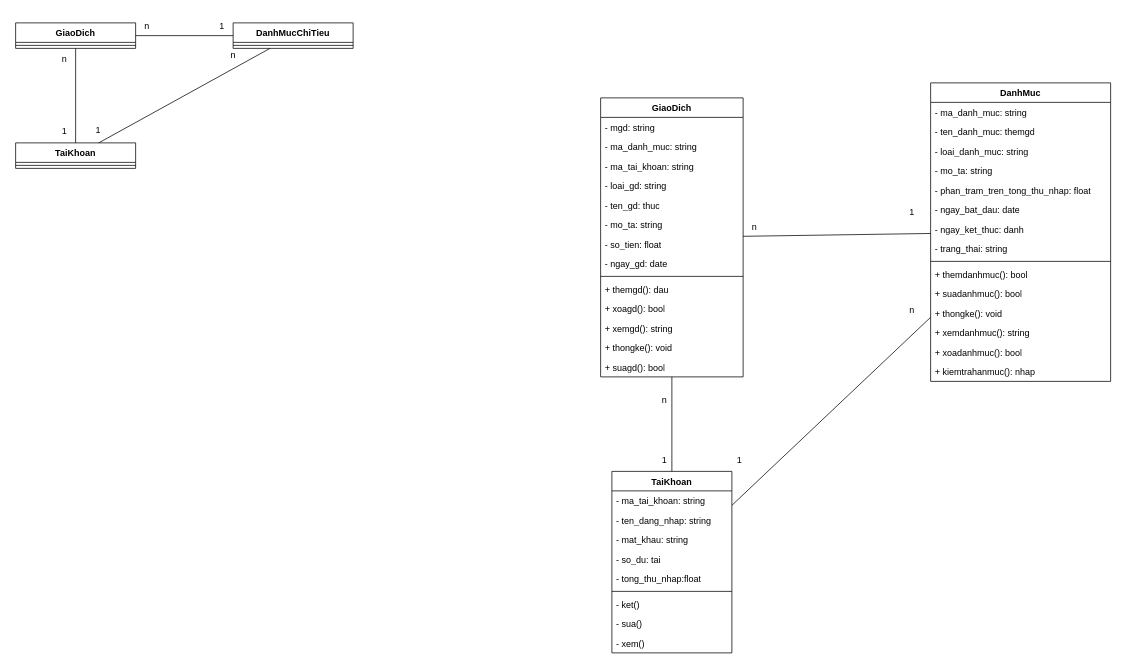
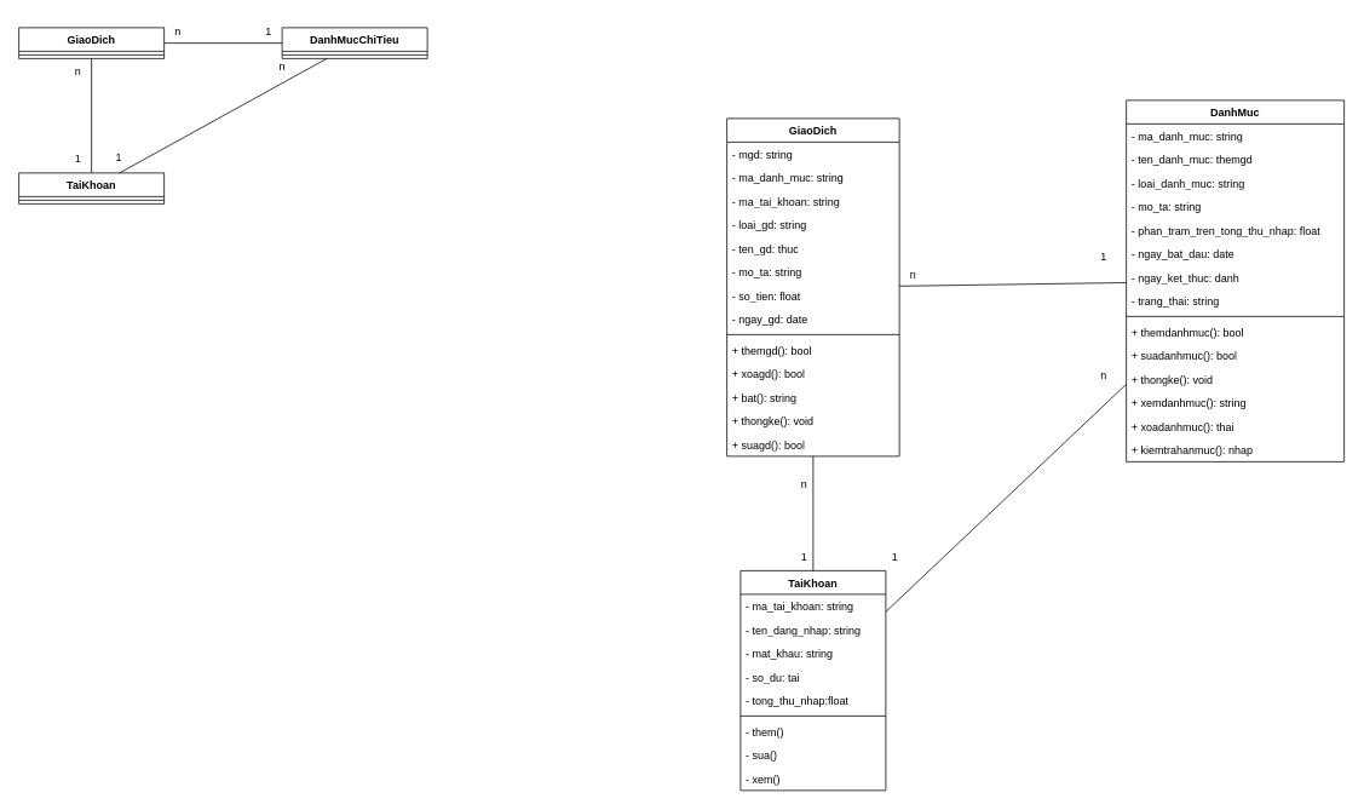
- <mxCell id="27" value="+ themgd(): dau" style="text;strokeColor=none;fillColor=none;align=left;verticalAlign=top;spacingLeft=4;spacingRight=4;overflow=hidden;rotatable=0;points=[[0,0.5],[1,0.5]];portConstraint=eastwest;whiteSpace=wrap;html=1;" parent="17" vertex="1"><mxGeometry y="242" width="190" height="26" as="geometry" /></mxCell>
+ <mxCell id="27" value="+ themgd(): bool" style="text;strokeColor=none;fillColor=none;align=left;verticalAlign=top;spacingLeft=4;spacingRight=4;overflow=hidden;rotatable=0;points=[[0,0.5],[1,0.5]];portConstraint=eastwest;whiteSpace=wrap;html=1;" parent="17" vertex="1"><mxGeometry y="242" width="190" height="26" as="geometry" /></mxCell>
- <mxCell id="29" value="+ xemgd(): string" style="text;strokeColor=none;fillColor=none;align=left;verticalAlign=top;spacingLeft=4;spacingRight=4;overflow=hidden;rotatable=0;points=[[0,0.5],[1,0.5]];portConstraint=eastwest;whiteSpace=wrap;html=1;" parent="17" vertex="1"><mxGeometry y="294" width="190" height="26" as="geometry" /></mxCell>
+ <mxCell id="29" value="+ bat(): string" style="text;strokeColor=none;fillColor=none;align=left;verticalAlign=top;spacingLeft=4;spacingRight=4;overflow=hidden;rotatable=0;points=[[0,0.5],[1,0.5]];portConstraint=eastwest;whiteSpace=wrap;html=1;" parent="17" vertex="1"><mxGeometry y="294" width="190" height="26" as="geometry" /></mxCell>
- <mxCell id="46" value="+ xoadanhmuc(): bool" style="text;strokeColor=none;fillColor=none;align=left;verticalAlign=top;spacingLeft=4;spacingRight=4;overflow=hidden;rotatable=0;points=[[0,0.5],[1,0.5]];portConstraint=eastwest;whiteSpace=wrap;html=1;" parent="32" vertex="1"><mxGeometry y="346" width="240" height="26" as="geometry" /></mxCell>
+ <mxCell id="46" value="+ xoadanhmuc(): thai" style="text;strokeColor=none;fillColor=none;align=left;verticalAlign=top;spacingLeft=4;spacingRight=4;overflow=hidden;rotatable=0;points=[[0,0.5],[1,0.5]];portConstraint=eastwest;whiteSpace=wrap;html=1;" parent="32" vertex="1"><mxGeometry y="346" width="240" height="26" as="geometry" /></mxCell>
- <mxCell id="55" value="- ket()" style="text;strokeColor=none;fillColor=none;align=left;verticalAlign=top;spacingLeft=4;spacingRight=4;overflow=hidden;rotatable=0;points=[[0,0.5],[1,0.5]];portConstraint=eastwest;whiteSpace=wrap;html=1;" parent="48" vertex="1"><mxGeometry y="164" width="160" height="26" as="geometry" /></mxCell>
+ <mxCell id="55" value="- them()" style="text;strokeColor=none;fillColor=none;align=left;verticalAlign=top;spacingLeft=4;spacingRight=4;overflow=hidden;rotatable=0;points=[[0,0.5],[1,0.5]];portConstraint=eastwest;whiteSpace=wrap;html=1;" parent="48" vertex="1"><mxGeometry y="164" width="160" height="26" as="geometry" /></mxCell>
